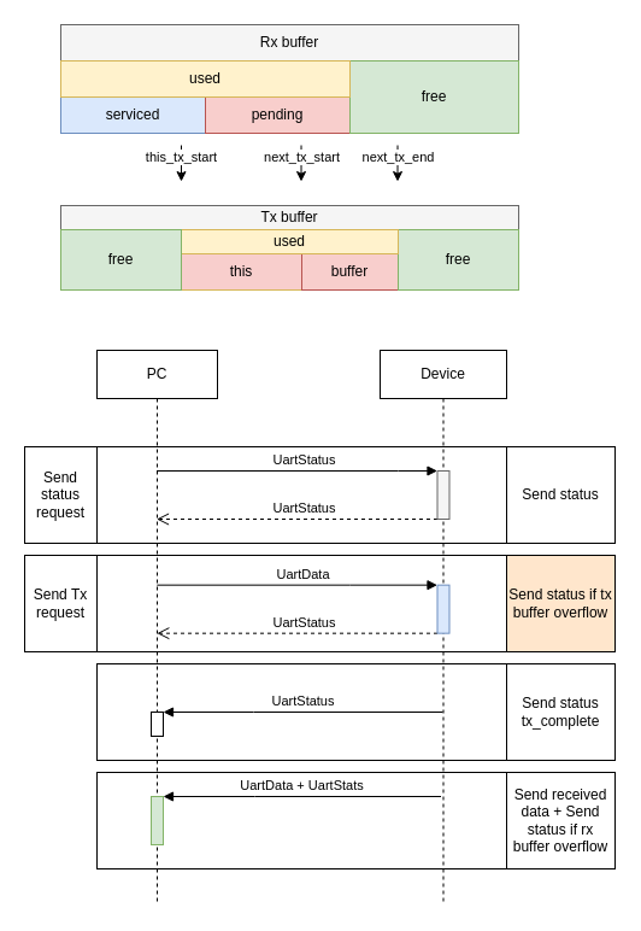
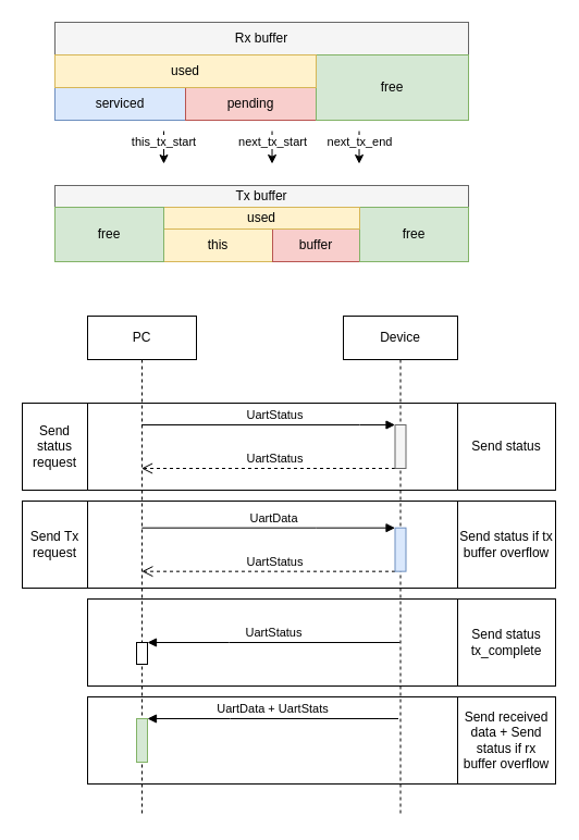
- <mxCell id="24" value="this" style="rounded=0;whiteSpace=wrap;html=1;fillColor=#f8cecc;strokeColor=#d6b656;" parent="1" vertex="1"><mxGeometry x="150" y="210" width="100" height="30" as="geometry" /></mxCell>
+ <mxCell id="24" value="this" style="rounded=0;whiteSpace=wrap;html=1;fillColor=#fff2cc;strokeColor=#d6b656;" parent="1" vertex="1"><mxGeometry x="150" y="210" width="100" height="30" as="geometry" /></mxCell>
- <mxCell id="32" value="Send status if tx buffer overflow" style="rounded=0;whiteSpace=wrap;html=1;fillColor=#ffe6cc;" parent="1" vertex="1"><mxGeometry x="420" y="460" width="90" height="80" as="geometry" /></mxCell>
+ <mxCell id="32" value="Send status if tx buffer overflow" style="rounded=0;whiteSpace=wrap;html=1;" parent="1" vertex="1"><mxGeometry x="420" y="460" width="90" height="80" as="geometry" /></mxCell>
